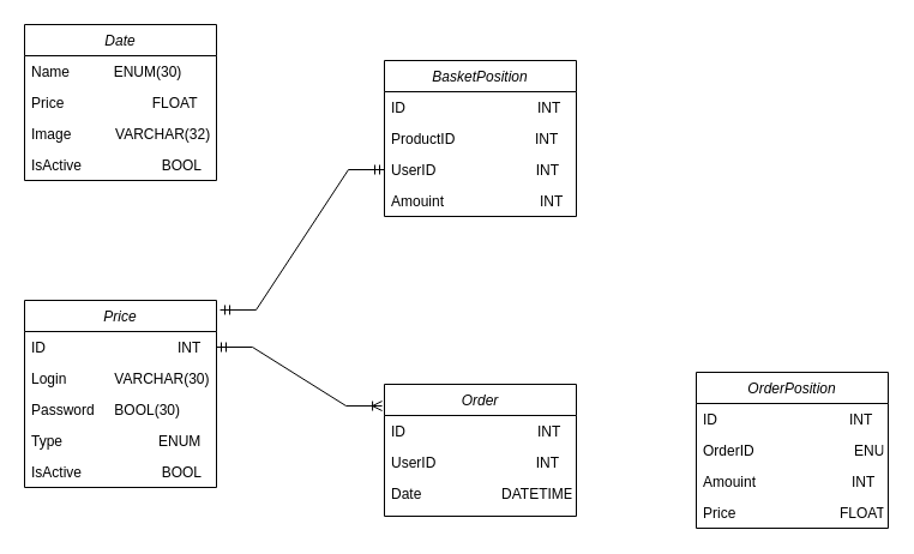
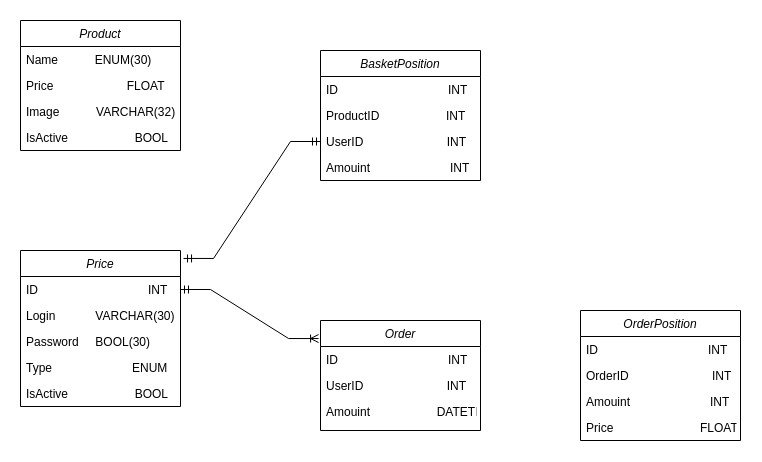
- <mxCell id="2" value="Date&#10;" style="swimlane;fontStyle=2;align=center;verticalAlign=top;childLayout=stackLayout;horizontal=1;startSize=26;horizontalStack=0;resizeParent=1;resizeLast=0;collapsible=1;marginBottom=0;rounded=0;shadow=0;strokeWidth=1;" parent="1" vertex="1"><mxGeometry x="20" y="20" width="160" height="130" as="geometry"><mxRectangle x="230" y="140" width="160" height="26" as="alternateBounds" /></mxGeometry></mxCell>
+ <mxCell id="2" value="Product&#10;" style="swimlane;fontStyle=2;align=center;verticalAlign=top;childLayout=stackLayout;horizontal=1;startSize=26;horizontalStack=0;resizeParent=1;resizeLast=0;collapsible=1;marginBottom=0;rounded=0;shadow=0;strokeWidth=1;" parent="1" vertex="1"><mxGeometry x="20" y="20" width="160" height="130" as="geometry"><mxRectangle x="230" y="140" width="160" height="26" as="alternateBounds" /></mxGeometry></mxCell>
- <mxCell id="24" value="OrderID                         ENUM" style="text;align=left;verticalAlign=top;spacingLeft=4;spacingRight=4;overflow=hidden;rotatable=0;points=[[0,0.5],[1,0.5]];portConstraint=eastwest;rounded=0;shadow=0;html=0;" parent="22" vertex="1"><mxGeometry y="52" width="160" height="26" as="geometry" /></mxCell>
+ <mxCell id="24" value="OrderID                         INT" style="text;align=left;verticalAlign=top;spacingLeft=4;spacingRight=4;overflow=hidden;rotatable=0;points=[[0,0.5],[1,0.5]];portConstraint=eastwest;rounded=0;shadow=0;html=0;" parent="22" vertex="1"><mxGeometry y="52" width="160" height="26" as="geometry" /></mxCell>
- <mxCell id="21" value="Date                    DATETIME" style="text;align=left;verticalAlign=top;spacingLeft=4;spacingRight=4;overflow=hidden;rotatable=0;points=[[0,0.5],[1,0.5]];portConstraint=eastwest;rounded=0;shadow=0;html=0;" parent="18" vertex="1"><mxGeometry y="78" width="160" height="26" as="geometry" /></mxCell>
+ <mxCell id="21" value="Amouint                    DATETIME" style="text;align=left;verticalAlign=top;spacingLeft=4;spacingRight=4;overflow=hidden;rotatable=0;points=[[0,0.5],[1,0.5]];portConstraint=eastwest;rounded=0;shadow=0;html=0;" parent="18" vertex="1"><mxGeometry y="78" width="160" height="26" as="geometry" /></mxCell>
